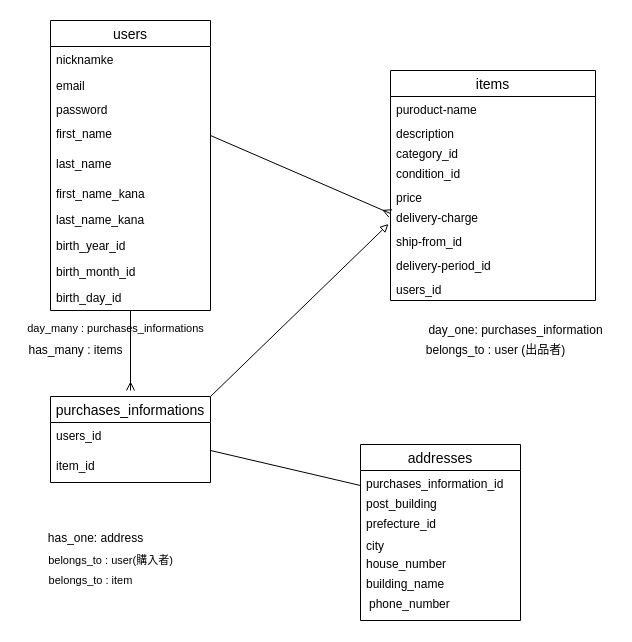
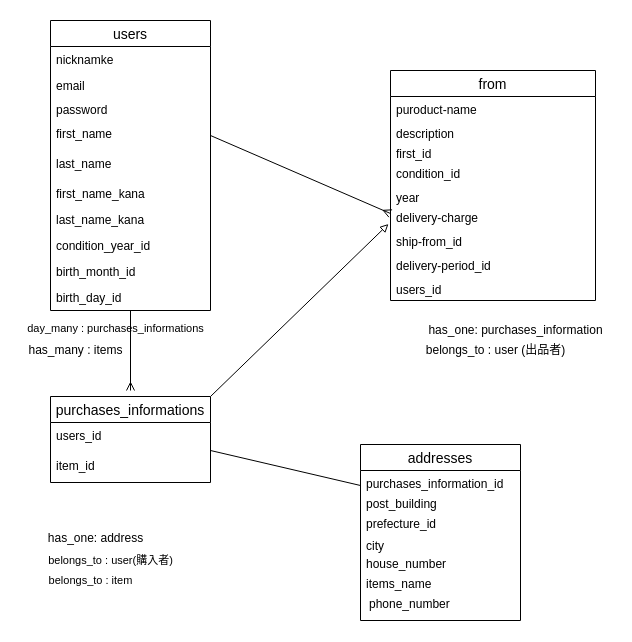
- <mxCell id="2" value="items" style="swimlane;fontStyle=0;childLayout=stackLayout;horizontal=1;startSize=26;horizontalStack=0;resizeParent=1;resizeParentMax=0;resizeLast=0;collapsible=1;marginBottom=0;align=center;fontSize=14;strokeColor=default;rounded=0;" vertex="1" parent="1"><mxGeometry x="390" y="70" width="205" height="230" as="geometry"><mxRectangle x="435" y="210" width="70" height="26" as="alternateBounds" /></mxGeometry></mxCell>
+ <mxCell id="2" value="from" style="swimlane;fontStyle=0;childLayout=stackLayout;horizontal=1;startSize=26;horizontalStack=0;resizeParent=1;resizeParentMax=0;resizeLast=0;collapsible=1;marginBottom=0;align=center;fontSize=14;strokeColor=default;rounded=0;" vertex="1" parent="1"><mxGeometry x="390" y="70" width="205" height="230" as="geometry"><mxRectangle x="435" y="210" width="70" height="26" as="alternateBounds" /></mxGeometry></mxCell>
- <mxCell id="5" value="category_id" style="text;strokeColor=none;fillColor=none;spacingLeft=4;spacingRight=4;overflow=hidden;rotatable=0;points=[[0,0.5],[1,0.5]];portConstraint=eastwest;fontSize=12;rounded=0;" vertex="1" parent="2"><mxGeometry y="70" width="205" height="20" as="geometry" /></mxCell>
+ <mxCell id="5" value="first_id" style="text;strokeColor=none;fillColor=none;spacingLeft=4;spacingRight=4;overflow=hidden;rotatable=0;points=[[0,0.5],[1,0.5]];portConstraint=eastwest;fontSize=12;rounded=0;" vertex="1" parent="2"><mxGeometry y="70" width="205" height="20" as="geometry" /></mxCell>
- <mxCell id="7" value="price" style="text;strokeColor=none;fillColor=none;spacingLeft=4;spacingRight=4;overflow=hidden;rotatable=0;points=[[0,0.5],[1,0.5]];portConstraint=eastwest;fontSize=12;rounded=0;" vertex="1" parent="2"><mxGeometry y="114" width="205" height="20" as="geometry" /></mxCell>
+ <mxCell id="7" value="year" style="text;strokeColor=none;fillColor=none;spacingLeft=4;spacingRight=4;overflow=hidden;rotatable=0;points=[[0,0.5],[1,0.5]];portConstraint=eastwest;fontSize=12;rounded=0;" vertex="1" parent="2"><mxGeometry y="114" width="205" height="20" as="geometry" /></mxCell>
- <mxCell id="21" value="birth_year_id" style="text;strokeColor=none;fillColor=none;spacingLeft=4;spacingRight=4;overflow=hidden;rotatable=0;points=[[0,0.5],[1,0.5]];portConstraint=eastwest;fontSize=12;rounded=0;" vertex="1" parent="13"><mxGeometry y="212" width="160" height="26" as="geometry" /></mxCell>
+ <mxCell id="21" value="condition_year_id" style="text;strokeColor=none;fillColor=none;spacingLeft=4;spacingRight=4;overflow=hidden;rotatable=0;points=[[0,0.5],[1,0.5]];portConstraint=eastwest;fontSize=12;rounded=0;" vertex="1" parent="13"><mxGeometry y="212" width="160" height="26" as="geometry" /></mxCell>
- <mxCell id="29" value="&lt;font style=&quot;font-size: 12px&quot;&gt;day_one:&amp;nbsp;purchases_information&lt;/font&gt;" style="text;html=1;align=center;verticalAlign=middle;resizable=0;points=[];autosize=1;strokeColor=none;fillColor=none;" vertex="1" parent="1"><mxGeometry x="420" y="320" width="190" height="20" as="geometry" /></mxCell>
+ <mxCell id="29" value="&lt;font style=&quot;font-size: 12px&quot;&gt;has_one:&amp;nbsp;purchases_information&lt;/font&gt;" style="text;html=1;align=center;verticalAlign=middle;resizable=0;points=[];autosize=1;strokeColor=none;fillColor=none;" vertex="1" parent="1"><mxGeometry x="420" y="320" width="190" height="20" as="geometry" /></mxCell>
- <mxCell id="43" value="building_name " style="text;strokeColor=none;fillColor=none;spacingLeft=4;spacingRight=4;overflow=hidden;rotatable=0;points=[[0,0.5],[1,0.5]];portConstraint=eastwest;fontSize=12;rounded=0;" vertex="1" parent="1"><mxGeometry x="360" y="570" width="194" height="30" as="geometry" /></mxCell>
+ <mxCell id="43" value="items_name " style="text;strokeColor=none;fillColor=none;spacingLeft=4;spacingRight=4;overflow=hidden;rotatable=0;points=[[0,0.5],[1,0.5]];portConstraint=eastwest;fontSize=12;rounded=0;" vertex="1" parent="1"><mxGeometry x="360" y="570" width="194" height="30" as="geometry" /></mxCell>
